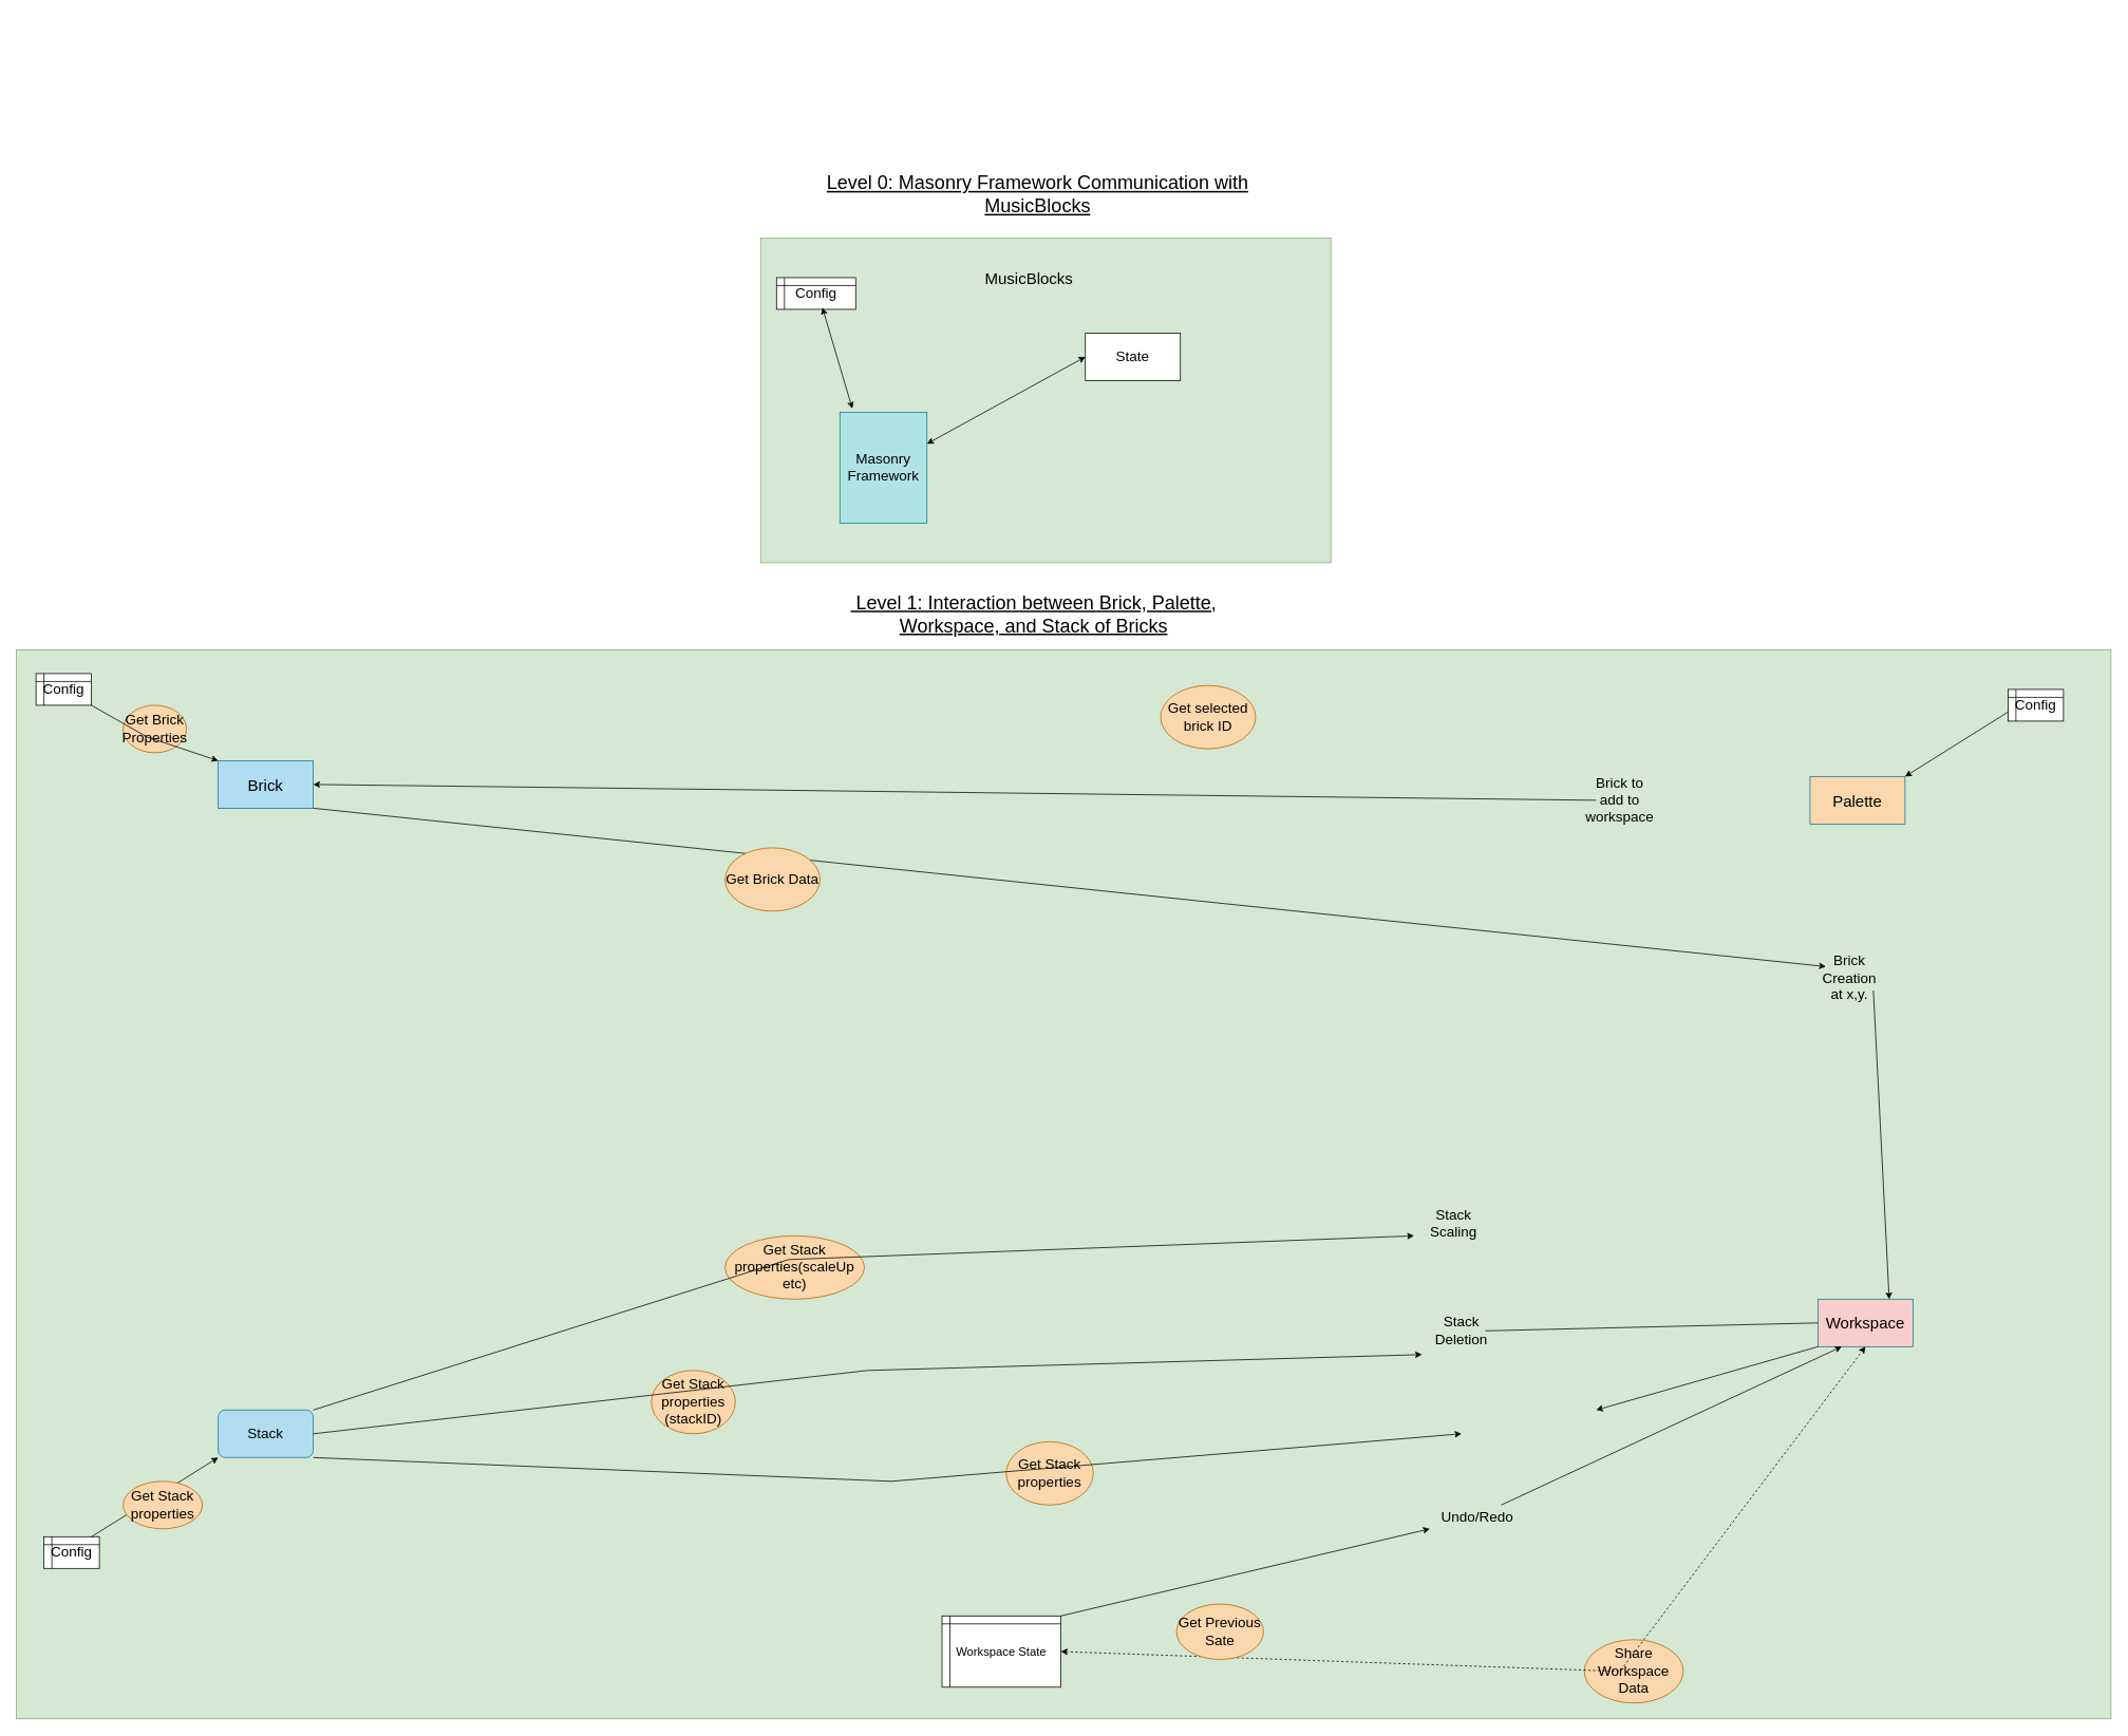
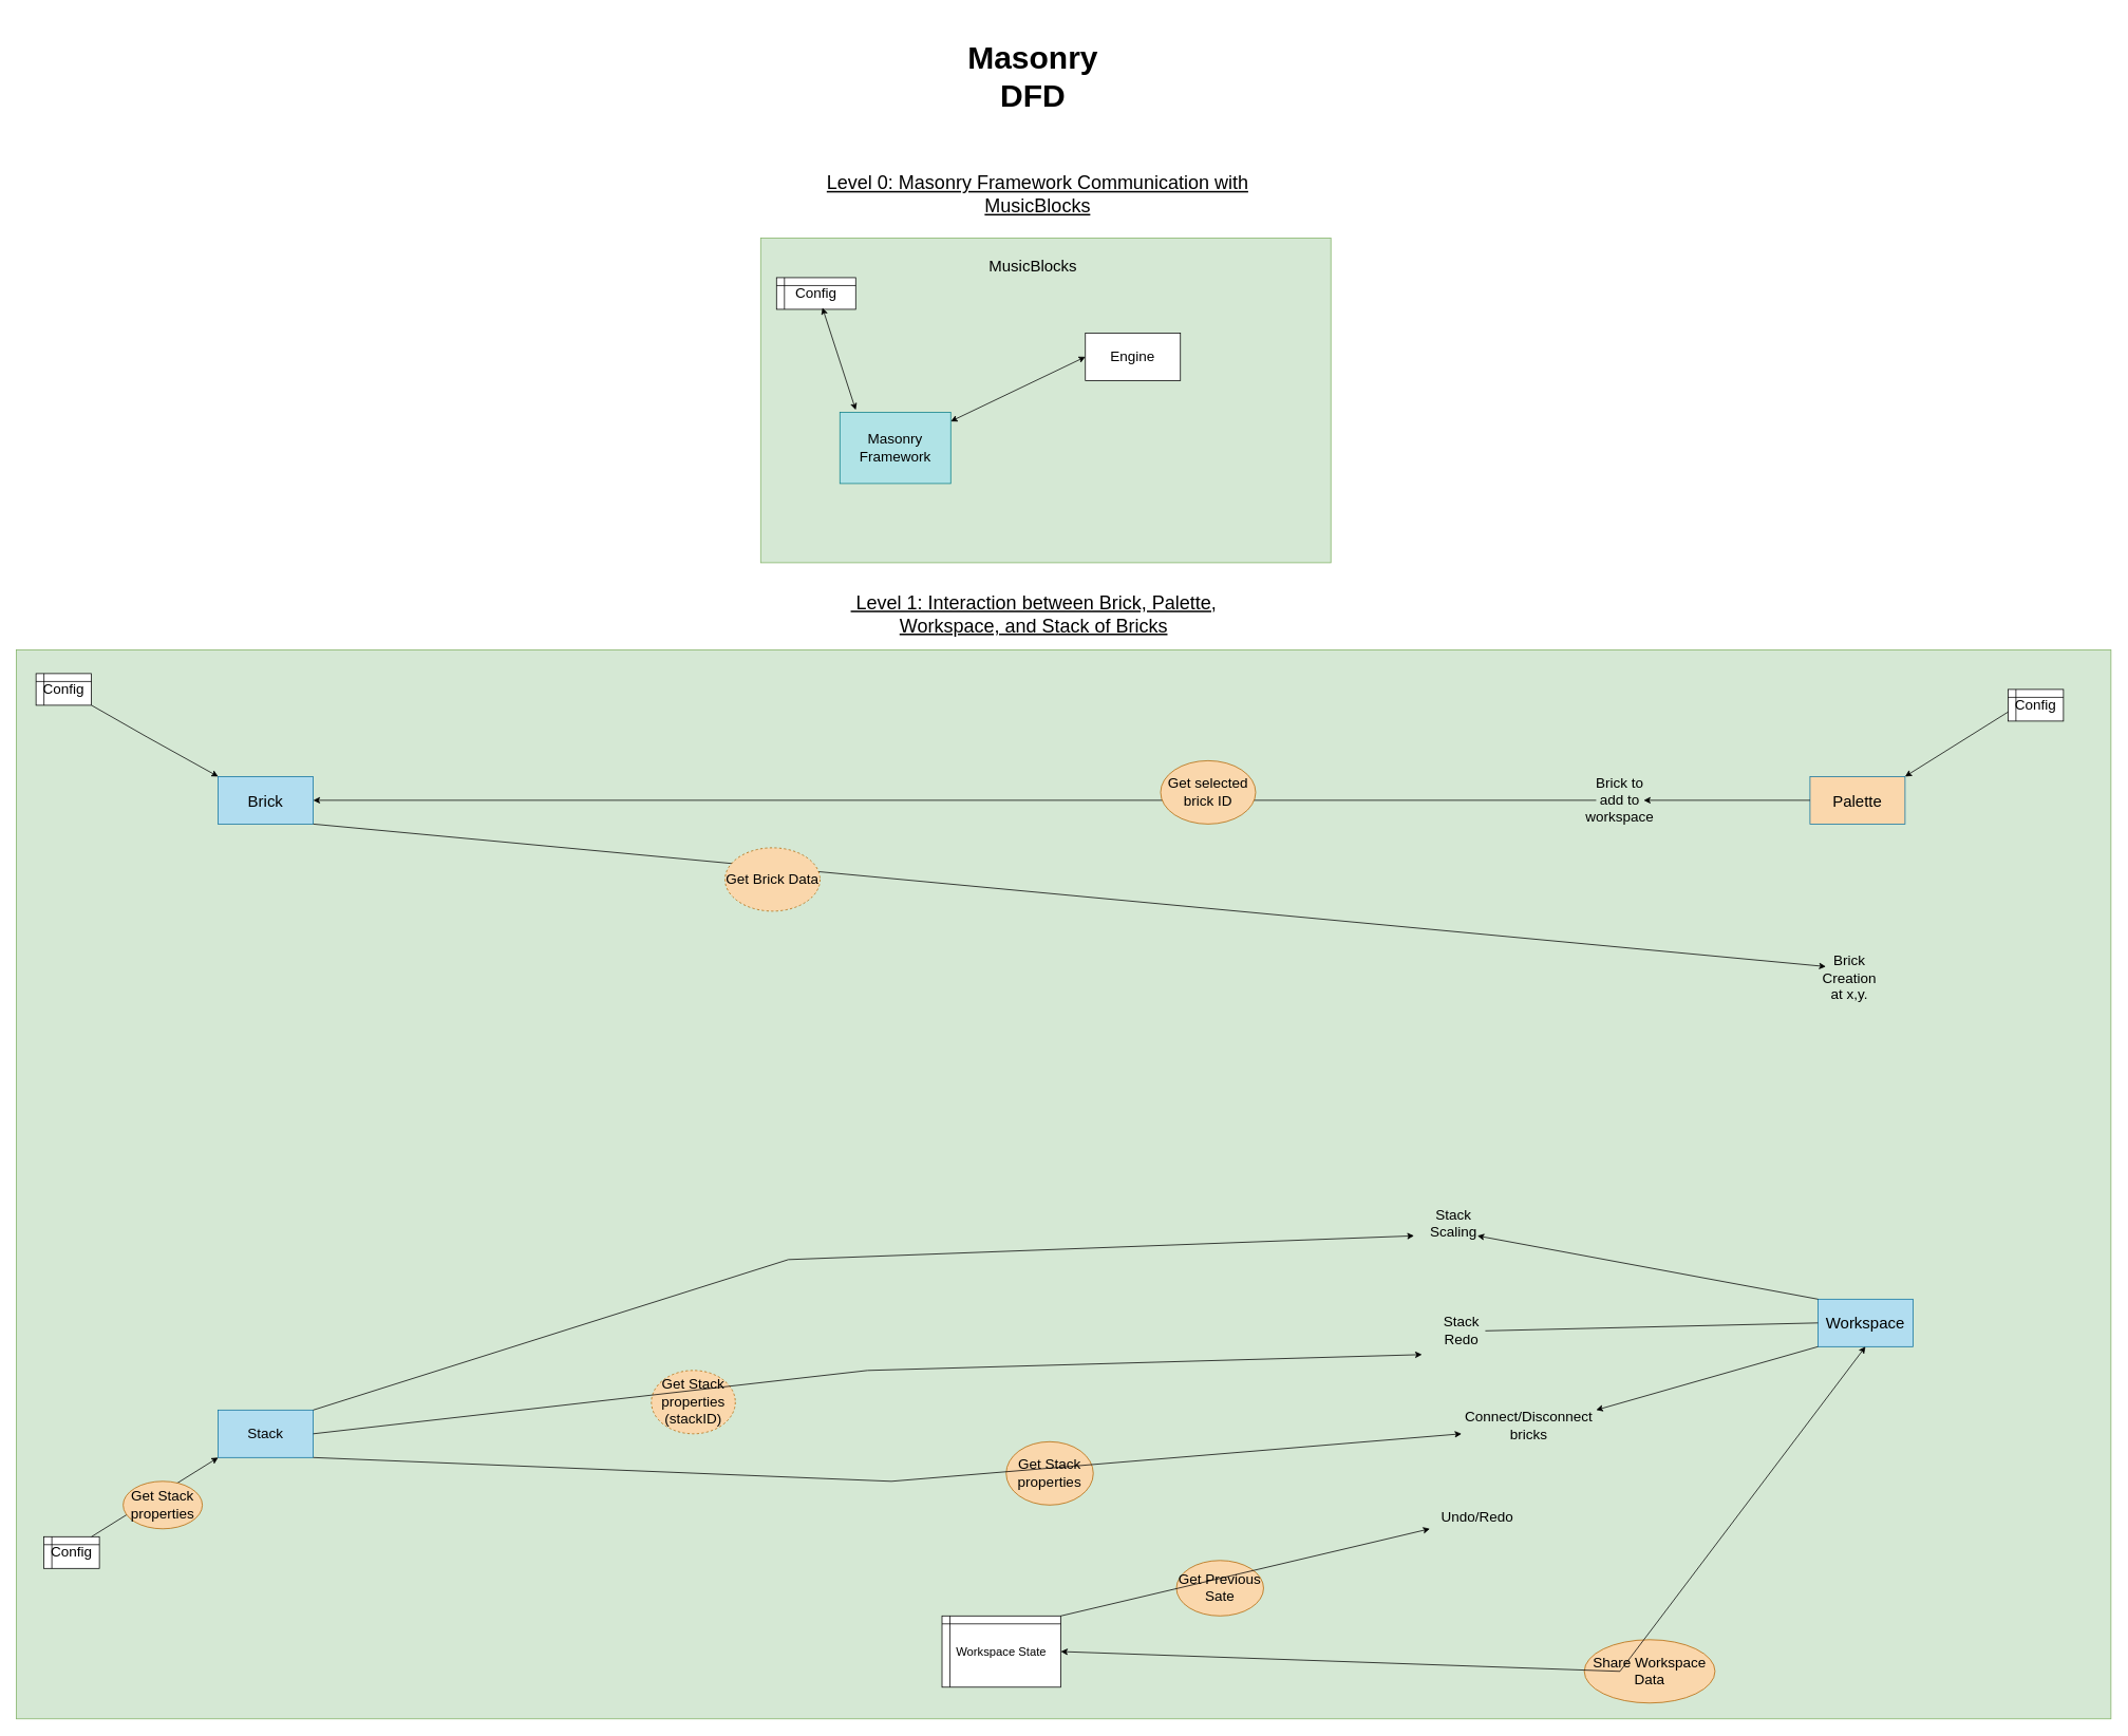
+ <mxCell id="2" value="&lt;div style=&quot;&quot;&gt;&lt;span style=&quot;background-color: initial;&quot;&gt;&lt;b style=&quot;&quot;&gt;&lt;font style=&quot;font-size: 40px;&quot;&gt;Masonry DFD&lt;/font&gt;&lt;/b&gt;&lt;/span&gt;&lt;/div&gt;" style="text;html=1;align=center;verticalAlign=middle;whiteSpace=wrap;rounded=0;" parent="1" vertex="1"><mxGeometry x="1212" width="184" height="150" as="geometry" y="20" /></mxCell>
- <mxCell id="6" value="&lt;font style=&quot;font-size: 20px;&quot;&gt;MusicBlocks&lt;/font&gt;" style="text;html=1;align=center;verticalAlign=middle;whiteSpace=wrap;rounded=0;" parent="1" vertex="1"><mxGeometry x="1269" y="335" width="60" height="30" as="geometry" /></mxCell>
+ <mxCell id="6" value="&lt;font style=&quot;font-size: 20px;&quot;&gt;MusicBlocks&lt;/font&gt;" style="text;html=1;align=center;verticalAlign=middle;whiteSpace=wrap;rounded=0;" parent="1" vertex="1"><mxGeometry x="1274" y="320" width="60" height="30" as="geometry" /></mxCell>
- <mxCell id="7" value="&lt;font style=&quot;font-size: 18px;&quot;&gt;State&lt;/font&gt;" style="rounded=0;whiteSpace=wrap;html=1;" parent="1" vertex="1"><mxGeometry x="1370" y="420" width="120" height="60" as="geometry" /></mxCell>
+ <mxCell id="7" value="&lt;font style=&quot;font-size: 18px;&quot;&gt;Engine&lt;/font&gt;" style="rounded=0;whiteSpace=wrap;html=1;" parent="1" vertex="1"><mxGeometry x="1370" y="420" width="120" height="60" as="geometry" /></mxCell>
- <mxCell id="5" value="&lt;font style=&quot;font-size: 18px;&quot;&gt;Masonry Framework&lt;/font&gt;" style="rounded=0;whiteSpace=wrap;html=1;fillColor=#b0e3e6;strokeColor=#0e8088;" parent="1" vertex="1"><mxGeometry x="1060" y="520" width="110" height="140" as="geometry" /></mxCell>
+ <mxCell id="5" value="&lt;font style=&quot;font-size: 18px;&quot;&gt;Masonry Framework&lt;/font&gt;" style="rounded=0;whiteSpace=wrap;html=1;fillColor=#b0e3e6;strokeColor=#0e8088;" parent="1" vertex="1"><mxGeometry x="1060" y="520" width="140" height="90" as="geometry" /></mxCell>
- <mxCell id="30" value="&lt;font style=&quot;font-size: 18px;&quot;&gt;Get selected brick ID&lt;/font&gt;" style="ellipse;whiteSpace=wrap;html=1;fillColor=#fad7ac;strokeColor=#b46504;" vertex="1" parent="1"><mxGeometry x="1465" y="865" width="120" height="80" as="geometry" /></mxCell>
+ <mxCell id="30" value="&lt;font style=&quot;font-size: 18px;&quot;&gt;Get selected brick ID&lt;/font&gt;" style="ellipse;whiteSpace=wrap;html=1;fillColor=#fad7ac;strokeColor=#b46504;" vertex="1" parent="1"><mxGeometry x="1465" y="960" width="120" height="80" as="geometry" /></mxCell>
- <mxCell id="19" value="&lt;font style=&quot;font-size: 18px;&quot;&gt;Get Brick Properties&lt;/font&gt;" style="ellipse;whiteSpace=wrap;html=1;fillColor=#fad7ac;strokeColor=#b46504;" vertex="1" parent="1"><mxGeometry x="155" y="890" width="80" height="60" as="geometry" /></mxCell>
- <mxCell id="13" value="&lt;font style=&quot;font-size: 20px;&quot;&gt;Brick&lt;/font&gt;" style="rounded=0;whiteSpace=wrap;html=1;fillColor=#b1ddf0;strokeColor=#10739e;" parent="1" vertex="1"><mxGeometry x="275" y="960" width="120" height="60" as="geometry" /></mxCell>
+ <mxCell id="13" value="&lt;font style=&quot;font-size: 20px;&quot;&gt;Brick&lt;/font&gt;" style="rounded=0;whiteSpace=wrap;html=1;fillColor=#b1ddf0;strokeColor=#10739e;" parent="1" vertex="1"><mxGeometry x="275" y="980" width="120" height="60" as="geometry" /></mxCell>
+ <mxCell id="28" value="" style="endArrow=classic;html=1;rounded=0;exitX=0;exitY=0.5;exitDx=0;exitDy=0;entryX=1;entryY=0.5;entryDx=0;entryDy=0;" edge="1" parent="1" source="14" target="29"><mxGeometry width="50" height="50" relative="1" as="geometry"><mxPoint x="2285" y="1010" as="sourcePoint" /><mxPoint x="395" y="1010" as="targetPoint" /></mxGeometry></mxCell>
- <mxCell id="34" value="&lt;span style=&quot;font-size: 18px;&quot;&gt;Get Brick Data&lt;/span&gt;" style="ellipse;whiteSpace=wrap;html=1;fillColor=#fad7ac;strokeColor=#b46504;" vertex="1" parent="1"><mxGeometry x="915" y="1070" width="120" height="80" as="geometry" /></mxCell>
+ <mxCell id="34" value="&lt;span style=&quot;font-size: 18px;&quot;&gt;Get Brick Data&lt;/span&gt;" style="ellipse;whiteSpace=wrap;html=1;fillColor=#fad7ac;strokeColor=#b46504;dashed=1;" vertex="1" parent="1"><mxGeometry x="915" y="1070" width="120" height="80" as="geometry" /></mxCell>
- <mxCell id="31" value="" style="endArrow=classic;html=1;rounded=0;exitX=1;exitY=1;exitDx=0;exitDy=0;entryX=0.75;entryY=0;entryDx=0;entryDy=0;" edge="1" parent="1" source="33" target="16"><mxGeometry width="50" height="50" relative="1" as="geometry"><mxPoint x="685" y="1190" as="sourcePoint" /><mxPoint x="735" y="1140" as="targetPoint" /></mxGeometry></mxCell>
- <mxCell id="43" value="&lt;font style=&quot;font-size: 18px;&quot;&gt;Get Stack properties(scaleUp etc)&lt;/font&gt;" style="ellipse;whiteSpace=wrap;html=1;fillColor=#fad7ac;strokeColor=#b46504;" vertex="1" parent="1"><mxGeometry x="915" y="1560" width="176" height="80" as="geometry" /></mxCell>
+ <mxCell id="39" value="" style="endArrow=classic;html=1;rounded=0;exitX=0;exitY=0;exitDx=0;exitDy=0;entryX=1;entryY=1;entryDx=0;entryDy=0;" edge="1" parent="1" source="16" target="40"><mxGeometry width="50" height="50" relative="1" as="geometry"><mxPoint x="2285" y="1780" as="sourcePoint" /><mxPoint x="336" y="1780" as="targetPoint" /><Array as="points" /></mxGeometry></mxCell>
- <mxCell id="16" value="&lt;font style=&quot;font-size: 20px;&quot;&gt;Workspace&lt;/font&gt;" style="rounded=0;whiteSpace=wrap;html=1;fillColor=#f8cecc;strokeColor=#10739e;" parent="1" vertex="1"><mxGeometry x="2295" y="1640" width="120" height="60" as="geometry" /></mxCell>
+ <mxCell id="16" value="&lt;font style=&quot;font-size: 20px;&quot;&gt;Workspace&lt;/font&gt;" style="rounded=0;whiteSpace=wrap;html=1;fillColor=#b1ddf0;strokeColor=#10739e;" parent="1" vertex="1"><mxGeometry x="2295" y="1640" width="120" height="60" as="geometry" /></mxCell>
- <mxCell id="38" value="&lt;font style=&quot;font-size: 18px;&quot;&gt;Stack Deletion&lt;/font&gt;" style="text;html=1;align=center;verticalAlign=middle;whiteSpace=wrap;rounded=0;" vertex="1" parent="1"><mxGeometry x="1815" y="1650" width="60" height="60" as="geometry" /></mxCell>
+ <mxCell id="38" value="&lt;font style=&quot;font-size: 18px;&quot;&gt;Stack Redo&lt;/font&gt;" style="text;html=1;align=center;verticalAlign=middle;whiteSpace=wrap;rounded=0;" vertex="1" parent="1"><mxGeometry x="1815" y="1650" width="60" height="60" as="geometry" /></mxCell>
- <mxCell id="42" value="&lt;font style=&quot;font-size: 18px;&quot;&gt;Get Stack properties (stackID)&lt;/font&gt;" style="ellipse;whiteSpace=wrap;html=1;fillColor=#fad7ac;strokeColor=#b46504;" vertex="1" parent="1"><mxGeometry x="822" y="1730" width="106" height="80" as="geometry" /></mxCell>
+ <mxCell id="42" value="&lt;font style=&quot;font-size: 18px;&quot;&gt;Get Stack properties (stackID)&lt;/font&gt;" style="ellipse;whiteSpace=wrap;html=1;fillColor=#fad7ac;strokeColor=#b46504;dashed=1;" vertex="1" parent="1"><mxGeometry x="822" y="1730" width="106" height="80" as="geometry" /></mxCell>
+ <mxCell id="36" value="&lt;span style=&quot;font-size: 18px;&quot;&gt;Connect/Disconnect bricks&lt;/span&gt;" style="text;html=1;align=center;verticalAlign=middle;whiteSpace=wrap;rounded=0;" vertex="1" parent="1"><mxGeometry x="1900" y="1760" width="60" height="80" as="geometry" /></mxCell>
- <mxCell id="45" value="" style="endArrow=classic;html=1;rounded=0;exitX=1;exitY=0;exitDx=0;exitDy=0;entryX=0.25;entryY=1;entryDx=0;entryDy=0;" edge="1" parent="1" source="47" target="16"><mxGeometry width="50" height="50" relative="1" as="geometry"><mxPoint x="1445" y="2110" as="sourcePoint" /><mxPoint x="1495" y="2060" as="targetPoint" /><Array as="points" /></mxGeometry></mxCell>
- <mxCell id="15" value="&lt;font style=&quot;font-size: 18px;&quot;&gt;Stack&lt;/font&gt;" style="whiteSpace=wrap;html=1;fillColor=#b1ddf0;strokeColor=#10739e;rounded=1;" parent="1" vertex="1"><mxGeometry x="275" y="1780" width="120" height="60" as="geometry" /></mxCell>
+ <mxCell id="15" value="&lt;font style=&quot;font-size: 18px;&quot;&gt;Stack&lt;/font&gt;" style="rounded=0;whiteSpace=wrap;html=1;fillColor=#b1ddf0;strokeColor=#10739e;" parent="1" vertex="1"><mxGeometry x="275" y="1780" width="120" height="60" as="geometry" /></mxCell>
- <mxCell id="44" value="&lt;font style=&quot;font-size: 18px;&quot;&gt;Get Previous Sate&lt;/font&gt;" style="ellipse;whiteSpace=wrap;html=1;fillColor=#fad7ac;strokeColor=#b46504;" vertex="1" parent="1"><mxGeometry x="1485" y="2025" width="110" height="70" as="geometry" /></mxCell>
+ <mxCell id="44" value="&lt;font style=&quot;font-size: 18px;&quot;&gt;Get Previous Sate&lt;/font&gt;" style="ellipse;whiteSpace=wrap;html=1;fillColor=#fad7ac;strokeColor=#b46504;" vertex="1" parent="1"><mxGeometry x="1485" y="1970" width="110" height="70" as="geometry" /></mxCell>
- <mxCell id="41" value="" style="endArrow=classic;startArrow=classic;html=1;rounded=0;exitX=1;exitY=0.5;exitDx=0;exitDy=0;entryX=0.5;entryY=1;entryDx=0;entryDy=0;dashed=1;" edge="1" parent="1" source="25" target="16"><mxGeometry width="50" height="50" relative="1" as="geometry"><mxPoint x="1765" y="2130" as="sourcePoint" /><mxPoint x="1815" y="2080" as="targetPoint" /><Array as="points"><mxPoint x="2045" y="2110" /></Array></mxGeometry></mxCell>
+ <mxCell id="41" value="" style="endArrow=classic;startArrow=classic;html=1;rounded=0;exitX=1;exitY=0.5;exitDx=0;exitDy=0;entryX=0.5;entryY=1;entryDx=0;entryDy=0;" edge="1" parent="1" source="25" target="16"><mxGeometry width="50" height="50" relative="1" as="geometry"><mxPoint x="1765" y="2130" as="sourcePoint" /><mxPoint x="1815" y="2080" as="targetPoint" /><Array as="points"><mxPoint x="2045" y="2110" /></Array></mxGeometry></mxCell>
- <mxCell id="26" value="&lt;font style=&quot;font-size: 18px;&quot;&gt;Share Workspace Data&lt;/font&gt;" style="ellipse;whiteSpace=wrap;html=1;fillColor=#fad7ac;strokeColor=#b46504;" vertex="1" parent="1"><mxGeometry x="2000" y="2070" width="125" height="80" as="geometry" /></mxCell>
+ <mxCell id="26" value="&lt;font style=&quot;font-size: 18px;&quot;&gt;Share Workspace Data&lt;/font&gt;" style="ellipse;whiteSpace=wrap;html=1;fillColor=#fad7ac;strokeColor=#b46504;" vertex="1" parent="1"><mxGeometry x="2000" y="2070" width="165" height="80" as="geometry" /></mxCell>
